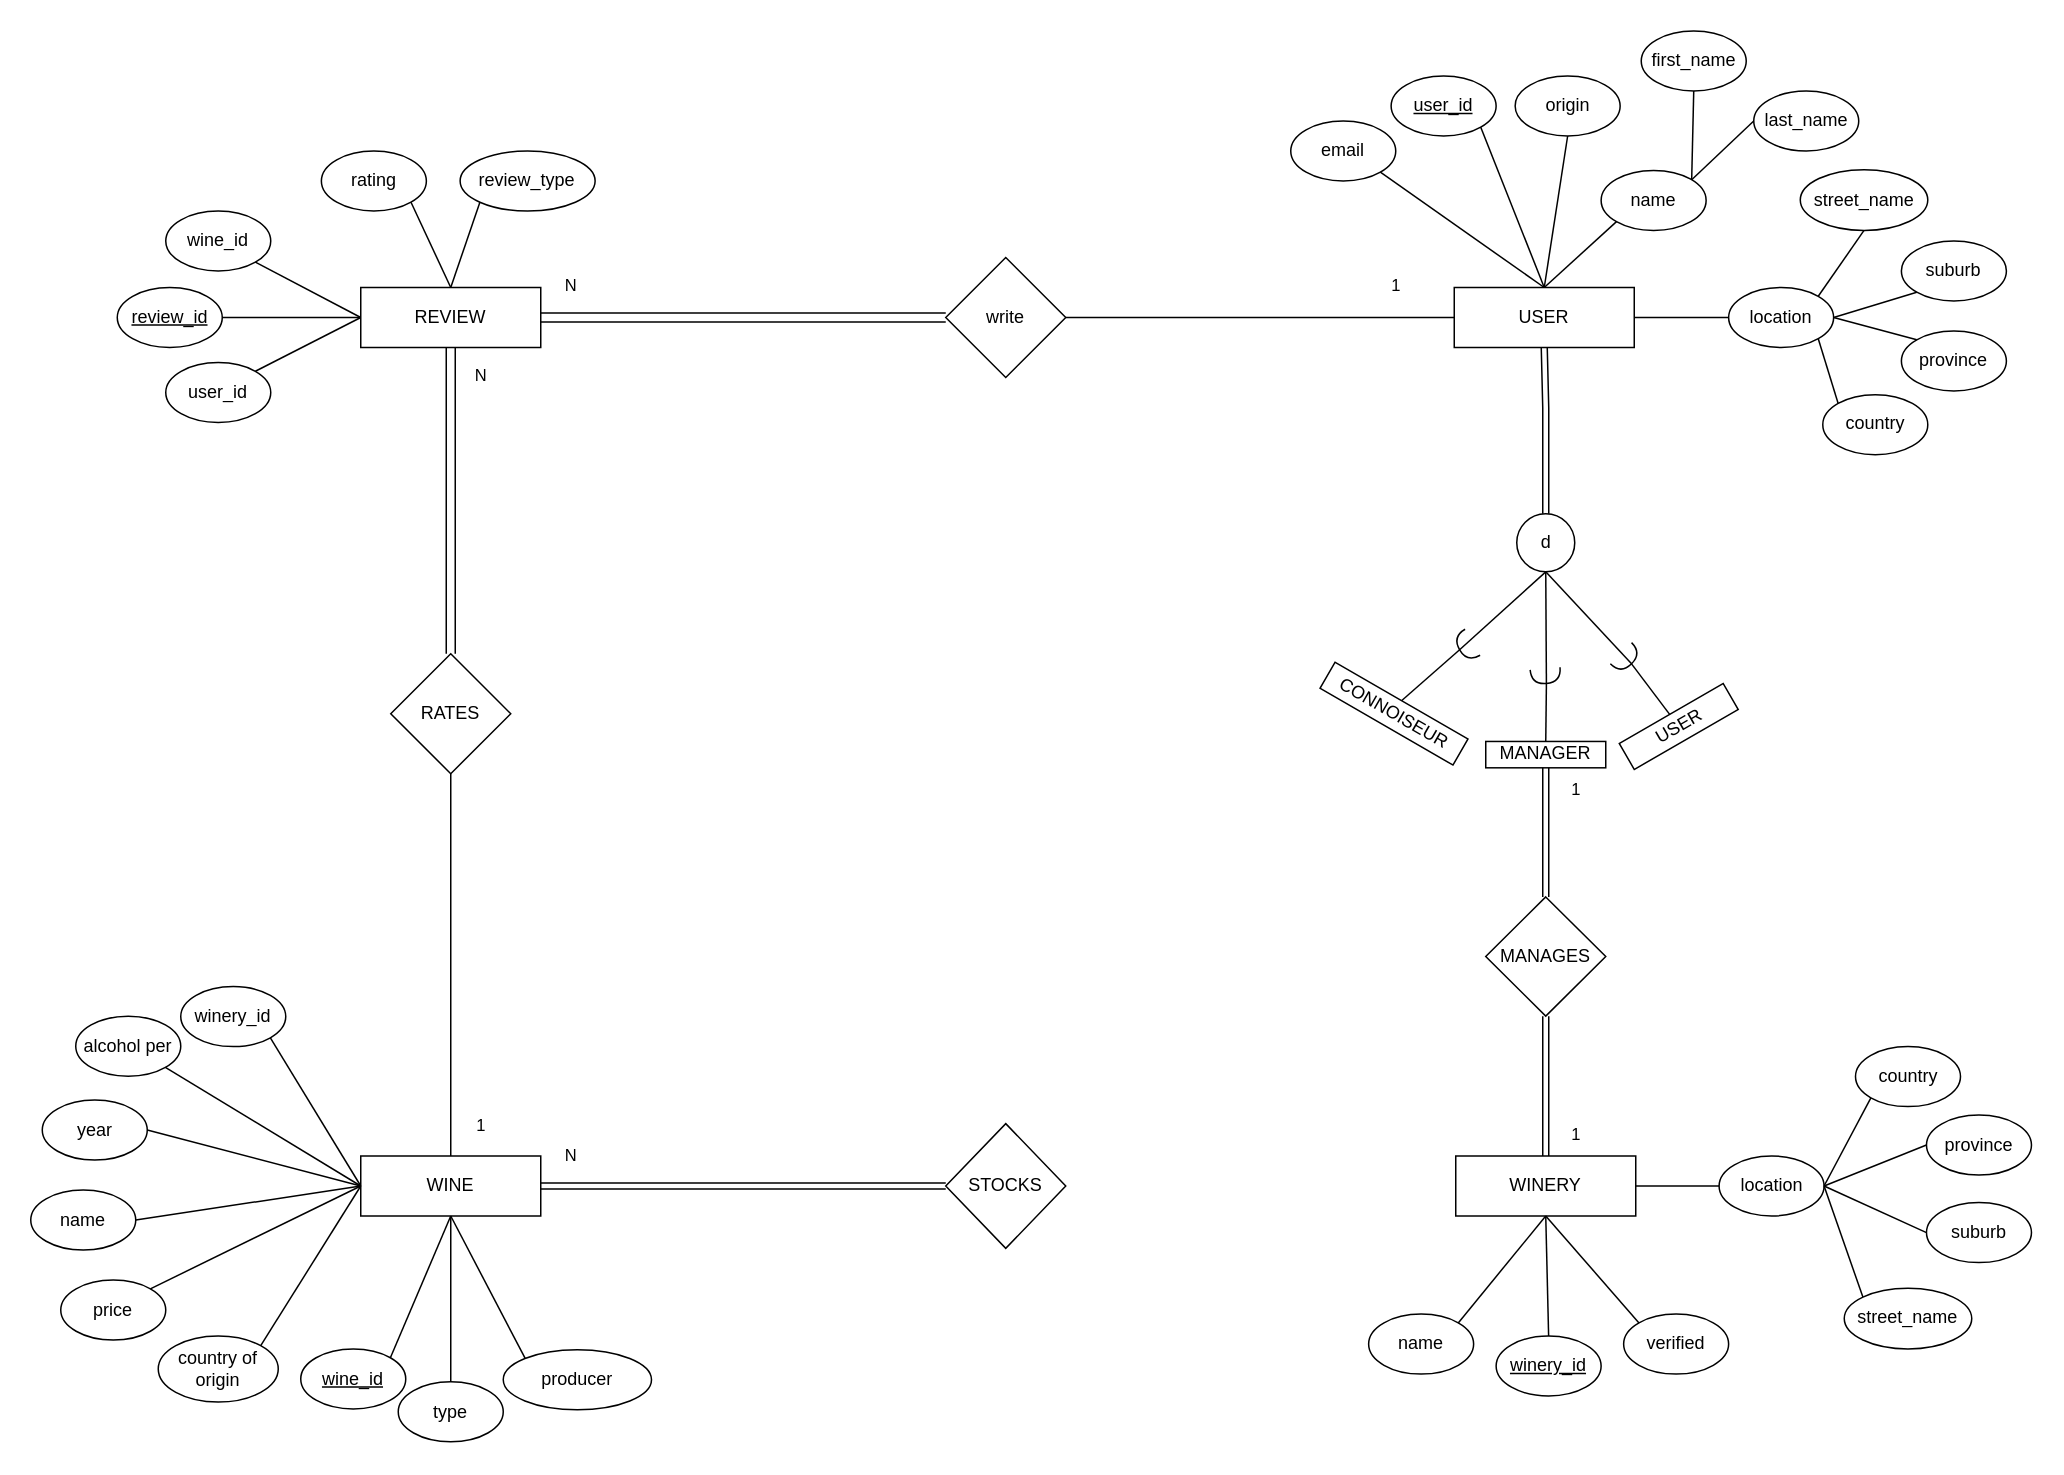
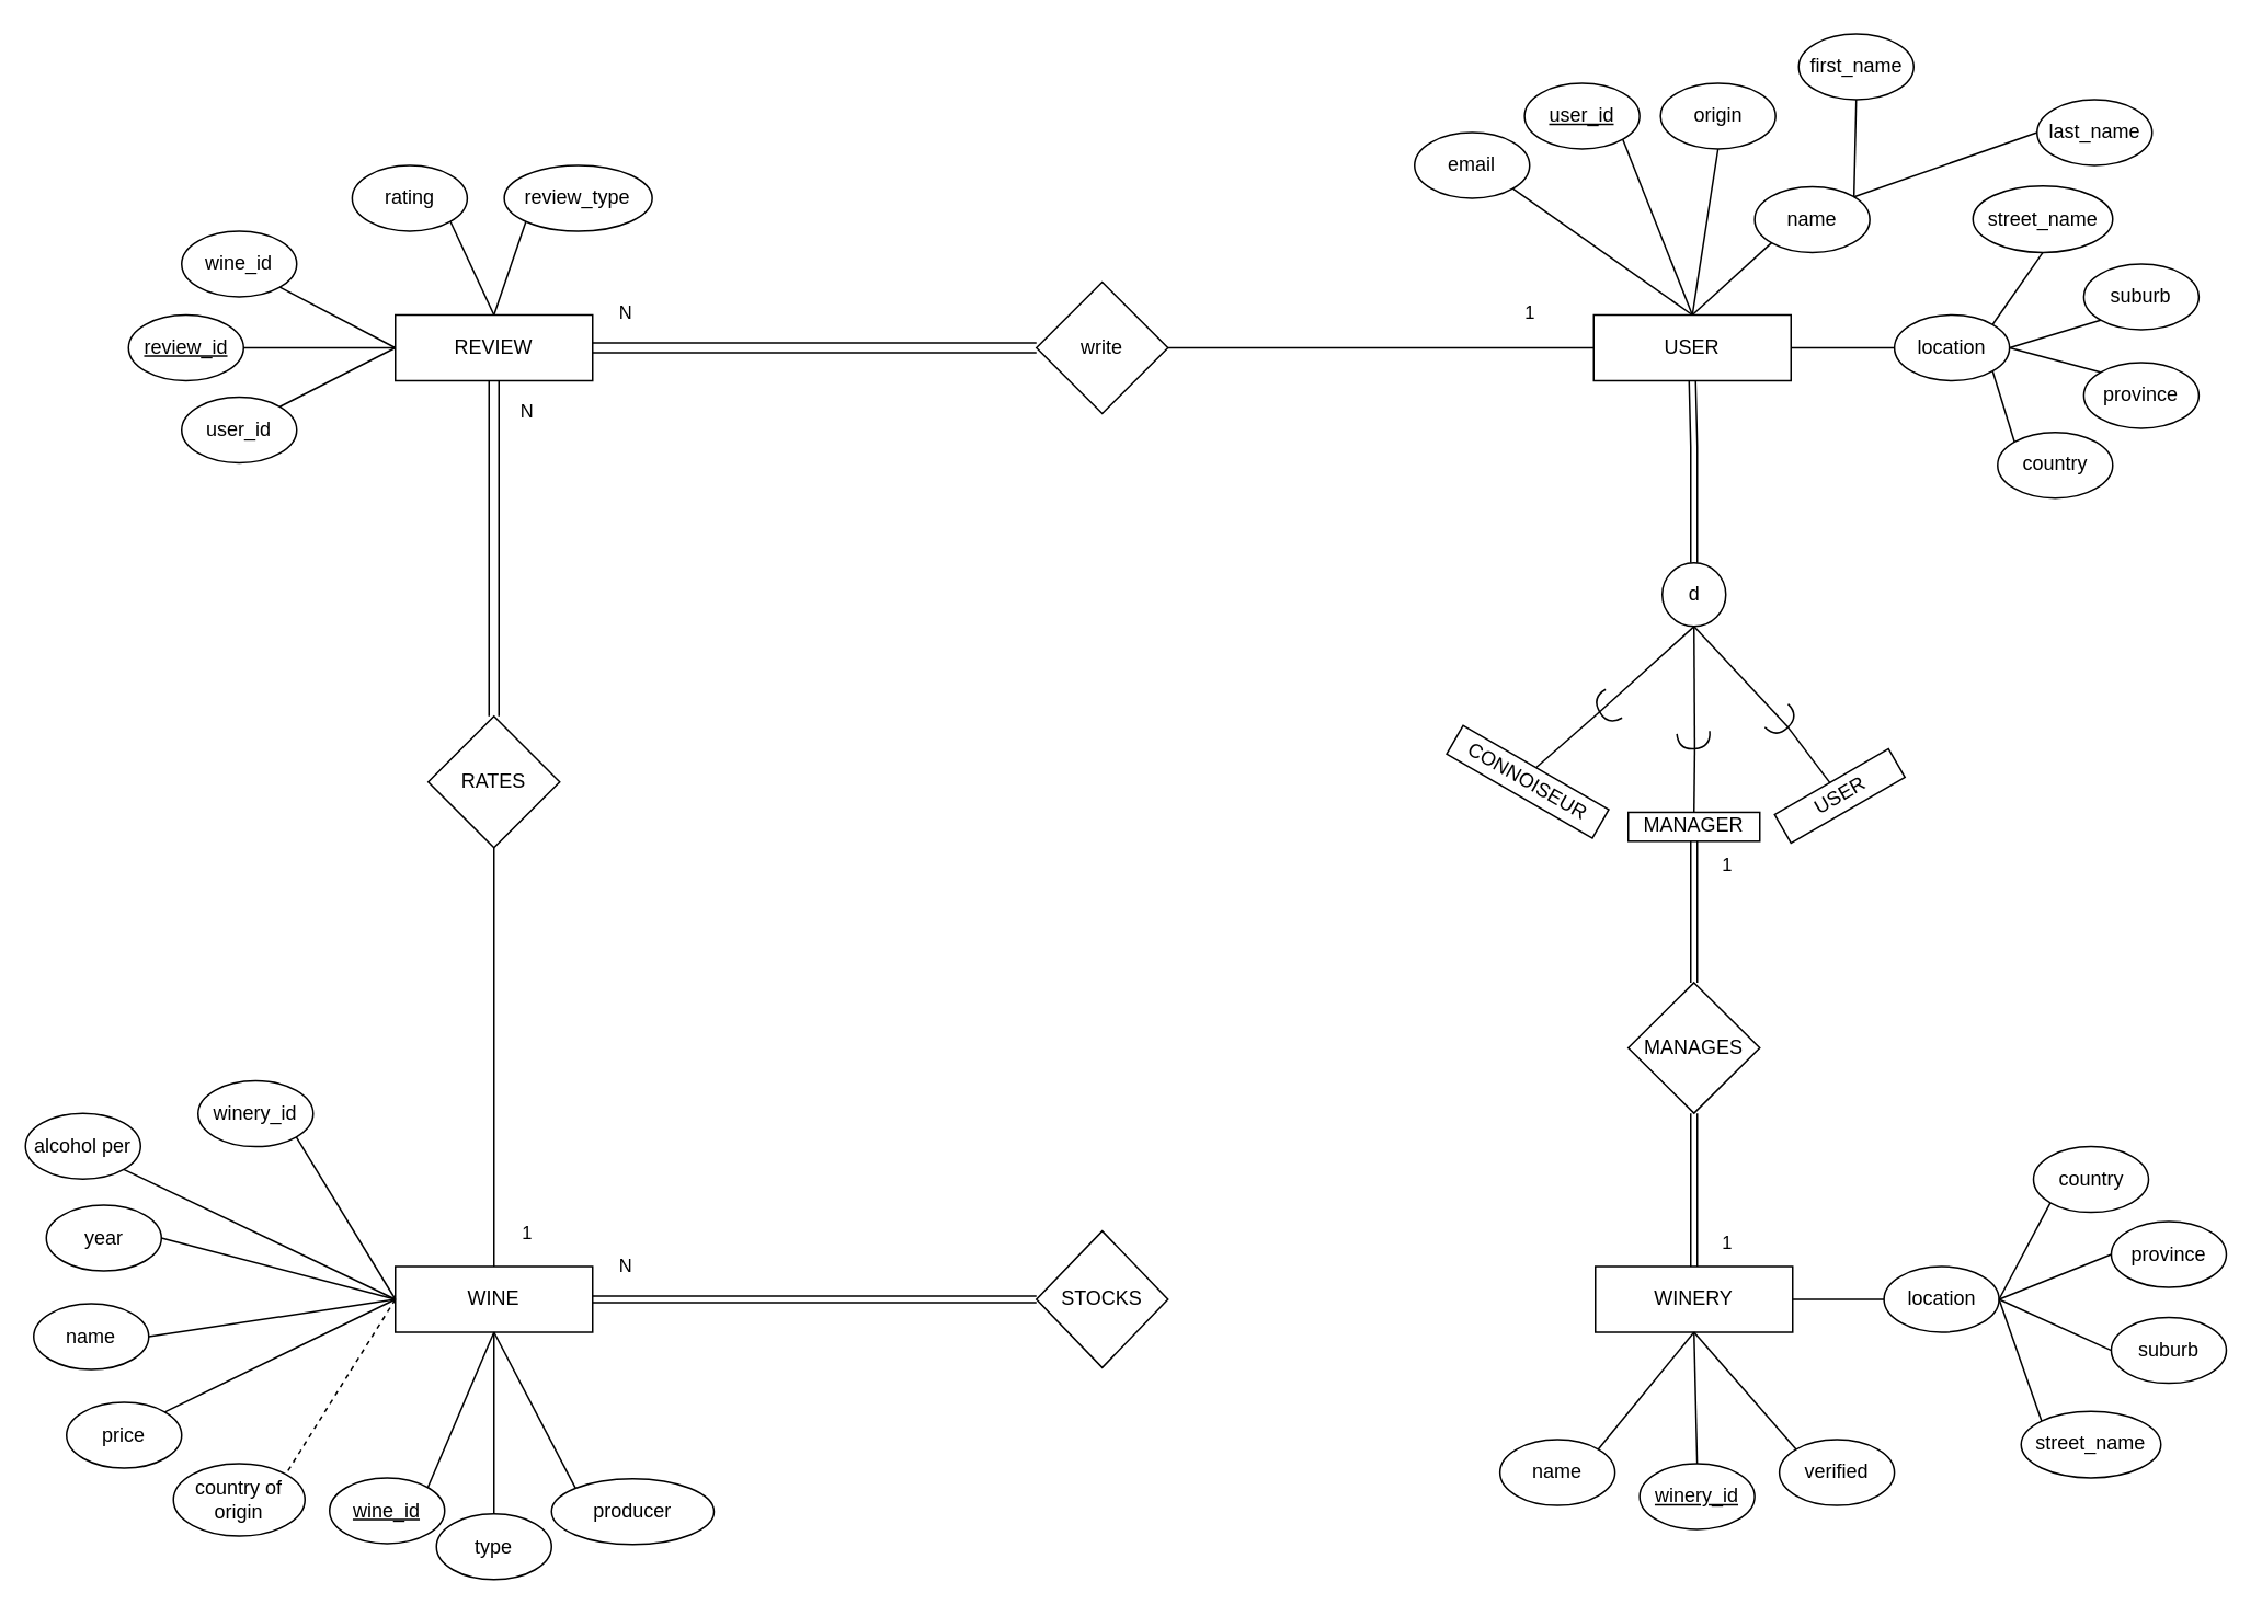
- <mxCell id="29" value="last_name" style="ellipse;whiteSpace=wrap;html=1;" parent="1" vertex="1"><mxGeometry x="1168.66" y="60" width="70" height="40" as="geometry" /></mxCell>
+ <mxCell id="29" value="last_name" style="ellipse;whiteSpace=wrap;html=1;" parent="1" vertex="1"><mxGeometry x="1238.66" y="60" width="70" height="40" as="geometry" /></mxCell>
- <mxCell id="67" value="alcohol per" style="ellipse;whiteSpace=wrap;html=1;" parent="1" vertex="1"><mxGeometry x="50" y="676.76" width="70" height="40" as="geometry" /></mxCell>
+ <mxCell id="67" value="alcohol per" style="ellipse;whiteSpace=wrap;html=1;" parent="1" vertex="1"><mxGeometry x="15" y="676.76" width="70" height="40" as="geometry" /></mxCell>
- <mxCell id="64" value="" style="endArrow=none;html=1;rounded=0;exitX=0;exitY=0.5;exitDx=0;exitDy=0;entryX=1;entryY=0;entryDx=0;entryDy=0;" parent="1" source="2" target="63" edge="1"><mxGeometry width="50" height="50" relative="1" as="geometry"><mxPoint x="250" y="894.71" as="sourcePoint" /><mxPoint x="180" y="914.71" as="targetPoint" /><Array as="points" /></mxGeometry></mxCell>
+ <mxCell id="64" value="" style="endArrow=none;html=1;rounded=0;exitX=0;exitY=0.5;exitDx=0;exitDy=0;entryX=1;entryY=0;entryDx=0;entryDy=0;dashed=1;" parent="1" source="2" target="63" edge="1"><mxGeometry width="50" height="50" relative="1" as="geometry"><mxPoint x="250" y="894.71" as="sourcePoint" /><mxPoint x="180" y="914.71" as="targetPoint" /><Array as="points" /></mxGeometry></mxCell>
